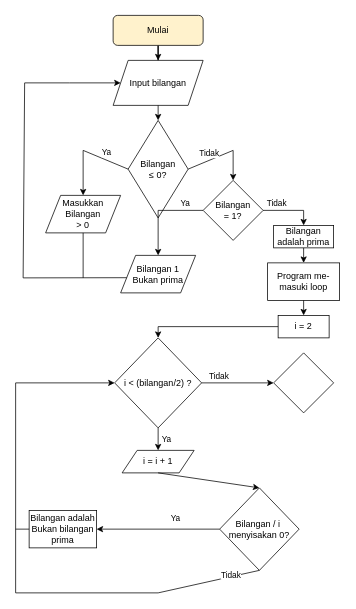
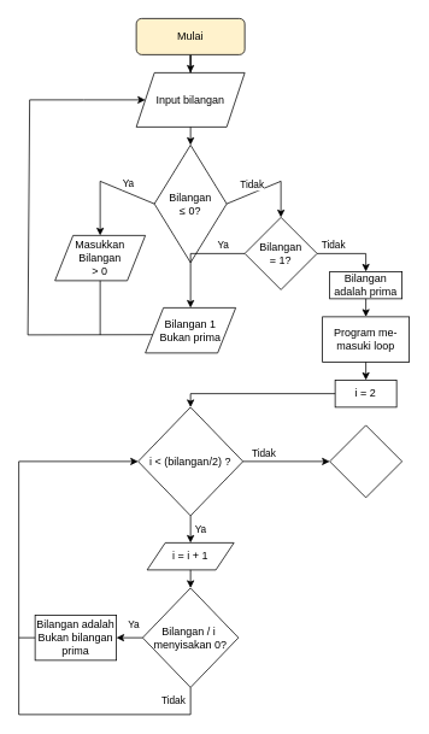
- <mxCell id="27" value="Bilangan / i&amp;nbsp;&lt;br&gt; menyisakan 0?" style="rhombus;whiteSpace=wrap;html=1;" vertex="1" parent="1"><mxGeometry x="292" y="650" width="106" height="110" as="geometry" /></mxCell>
+ <mxCell id="27" value="Bilangan / i&amp;nbsp;&lt;br&gt; menyisakan 0?" style="rhombus;whiteSpace=wrap;html=1;" vertex="1" parent="1"><mxGeometry x="157" y="650" width="106" height="110" as="geometry" /></mxCell>
